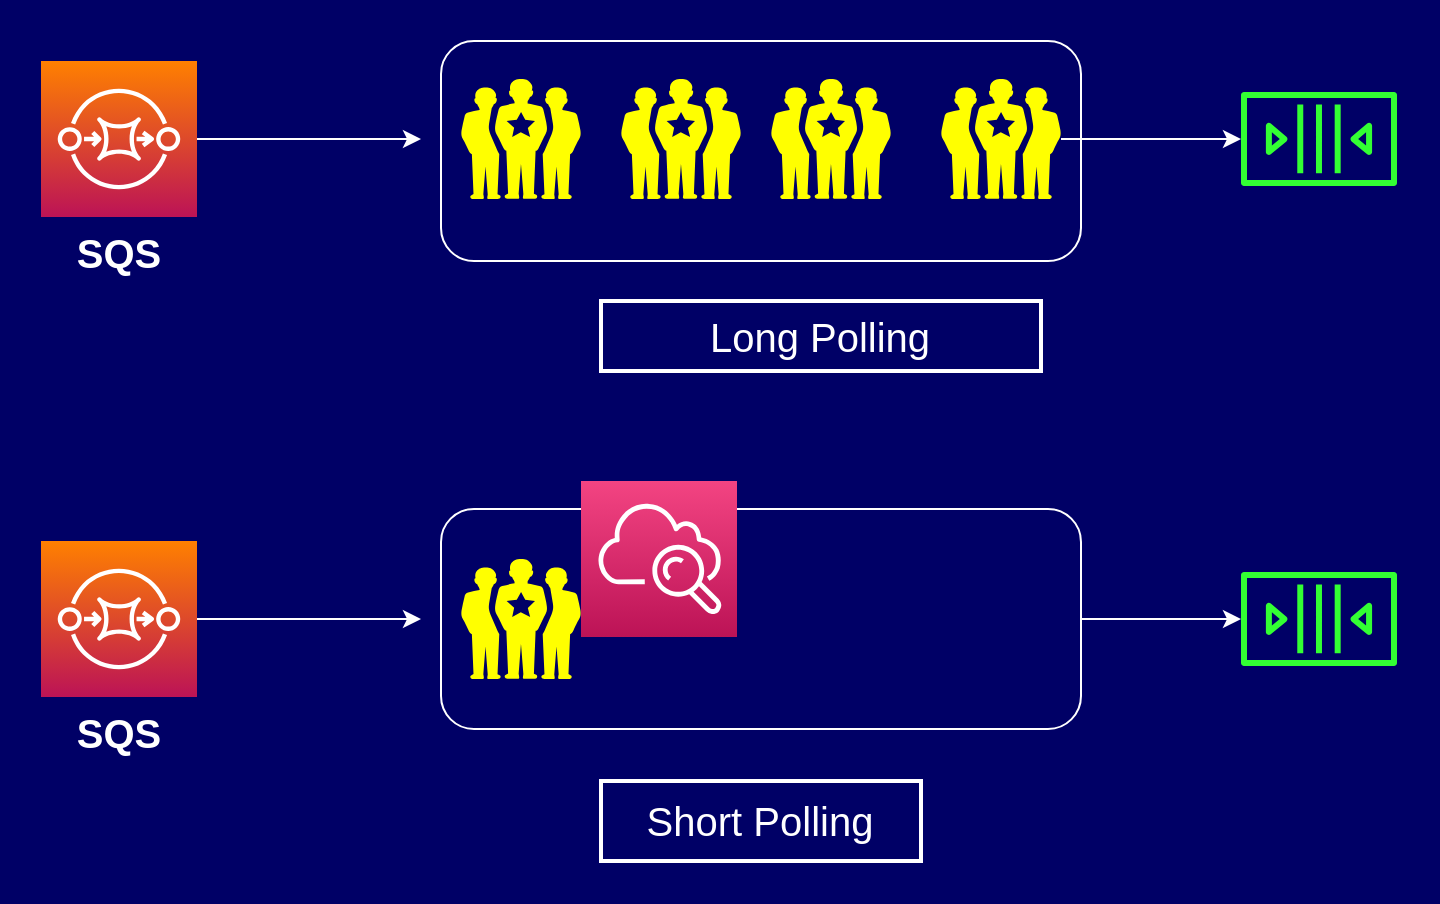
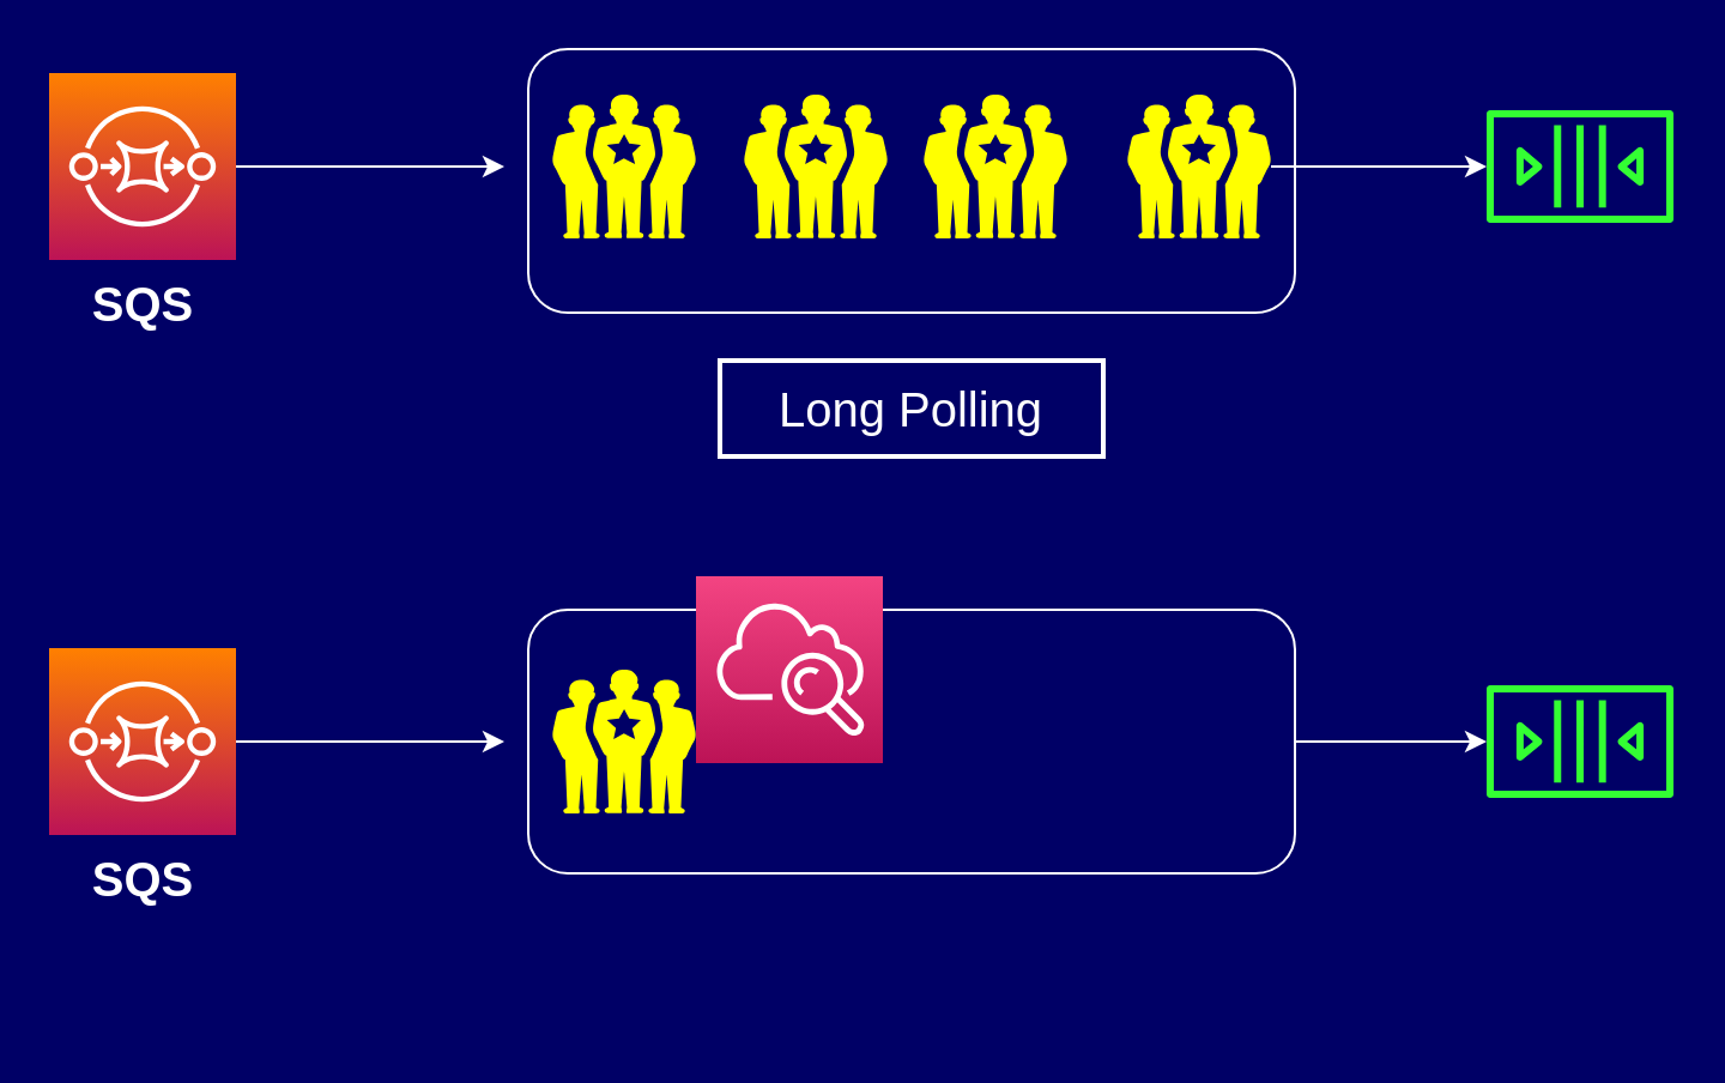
- <mxCell id="11" value="&lt;font color=&quot;#ffffff&quot;&gt;&lt;span style=&quot;font-size: 20px&quot;&gt;Long Polling&lt;/span&gt;&lt;/font&gt;" style="rounded=0;whiteSpace=wrap;html=1;strokeWidth=2;fillColor=none;strokeColor=#FFFFFF;" vertex="1" parent="1"><mxGeometry x="300" y="150" width="220" height="35" as="geometry" /></mxCell>
+ <mxCell id="11" value="&lt;font color=&quot;#ffffff&quot;&gt;&lt;span style=&quot;font-size: 20px&quot;&gt;Long Polling&lt;/span&gt;&lt;/font&gt;" style="rounded=0;whiteSpace=wrap;html=1;strokeWidth=2;fillColor=none;strokeColor=#FFFFFF;" vertex="1" parent="1"><mxGeometry x="300" y="150" width="160" height="40" as="geometry" /></mxCell>
- <mxCell id="17" value="&lt;font color=&quot;#ffffff&quot;&gt;&lt;span style=&quot;font-size: 20px&quot;&gt;Short Polling&lt;/span&gt;&lt;/font&gt;" style="rounded=0;whiteSpace=wrap;html=1;strokeWidth=2;fillColor=none;strokeColor=#FFFFFF;" vertex="1" parent="1"><mxGeometry x="300" y="390" width="160" height="40" as="geometry" /></mxCell>
